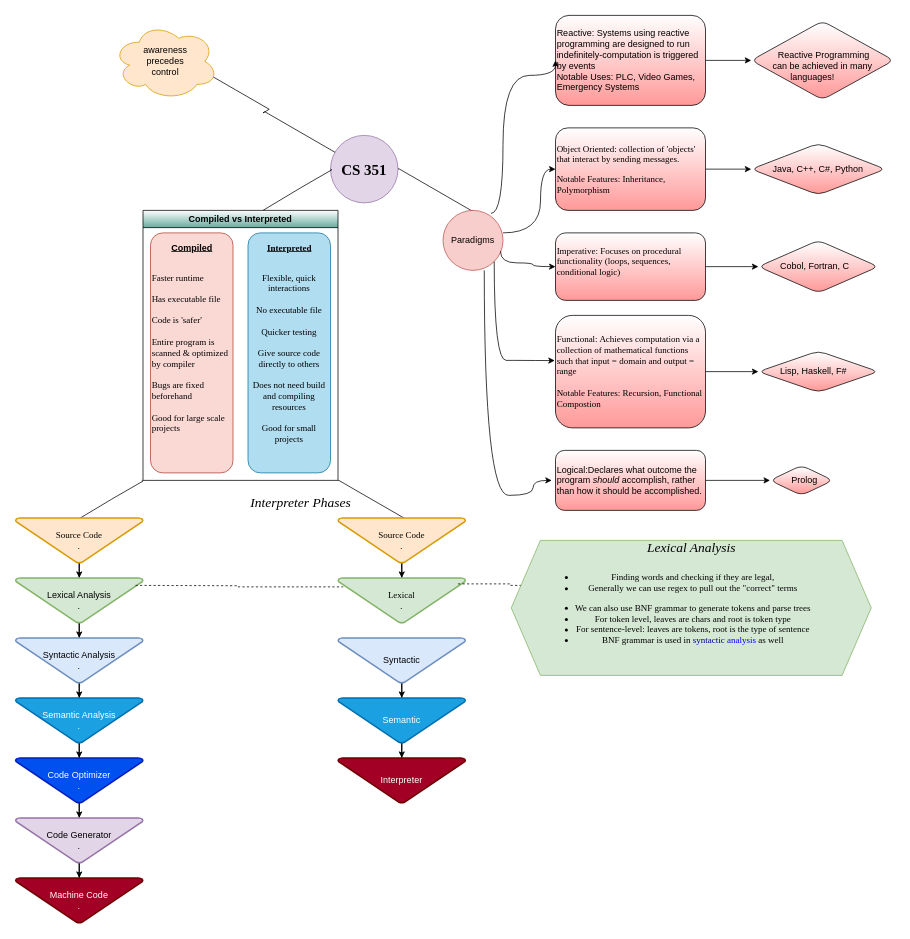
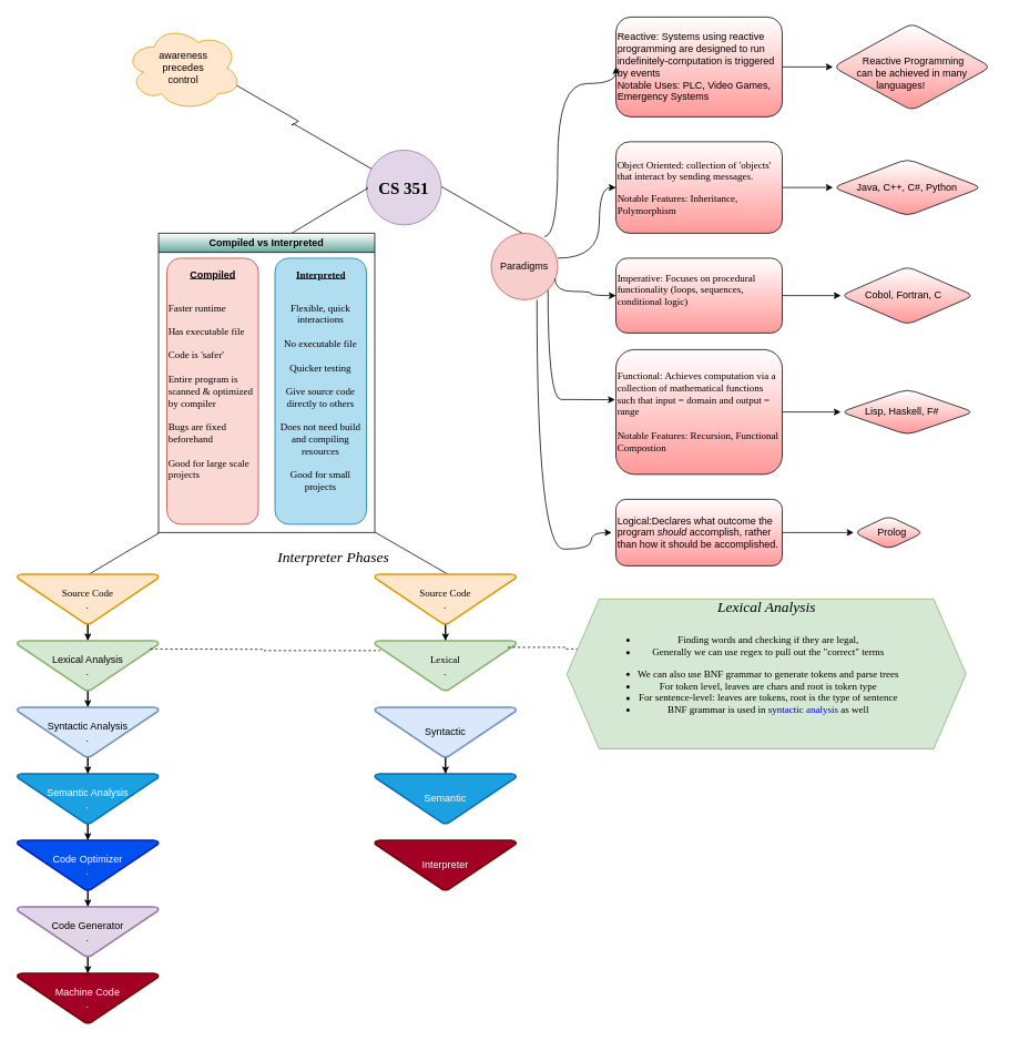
- <mxCell id="51" value="" style="edgeStyle=orthogonalEdgeStyle;rounded=0;orthogonalLoop=1;jettySize=auto;html=1;" edge="1" parent="1" source="52" target="53"><mxGeometry relative="1" as="geometry" /></mxCell>
